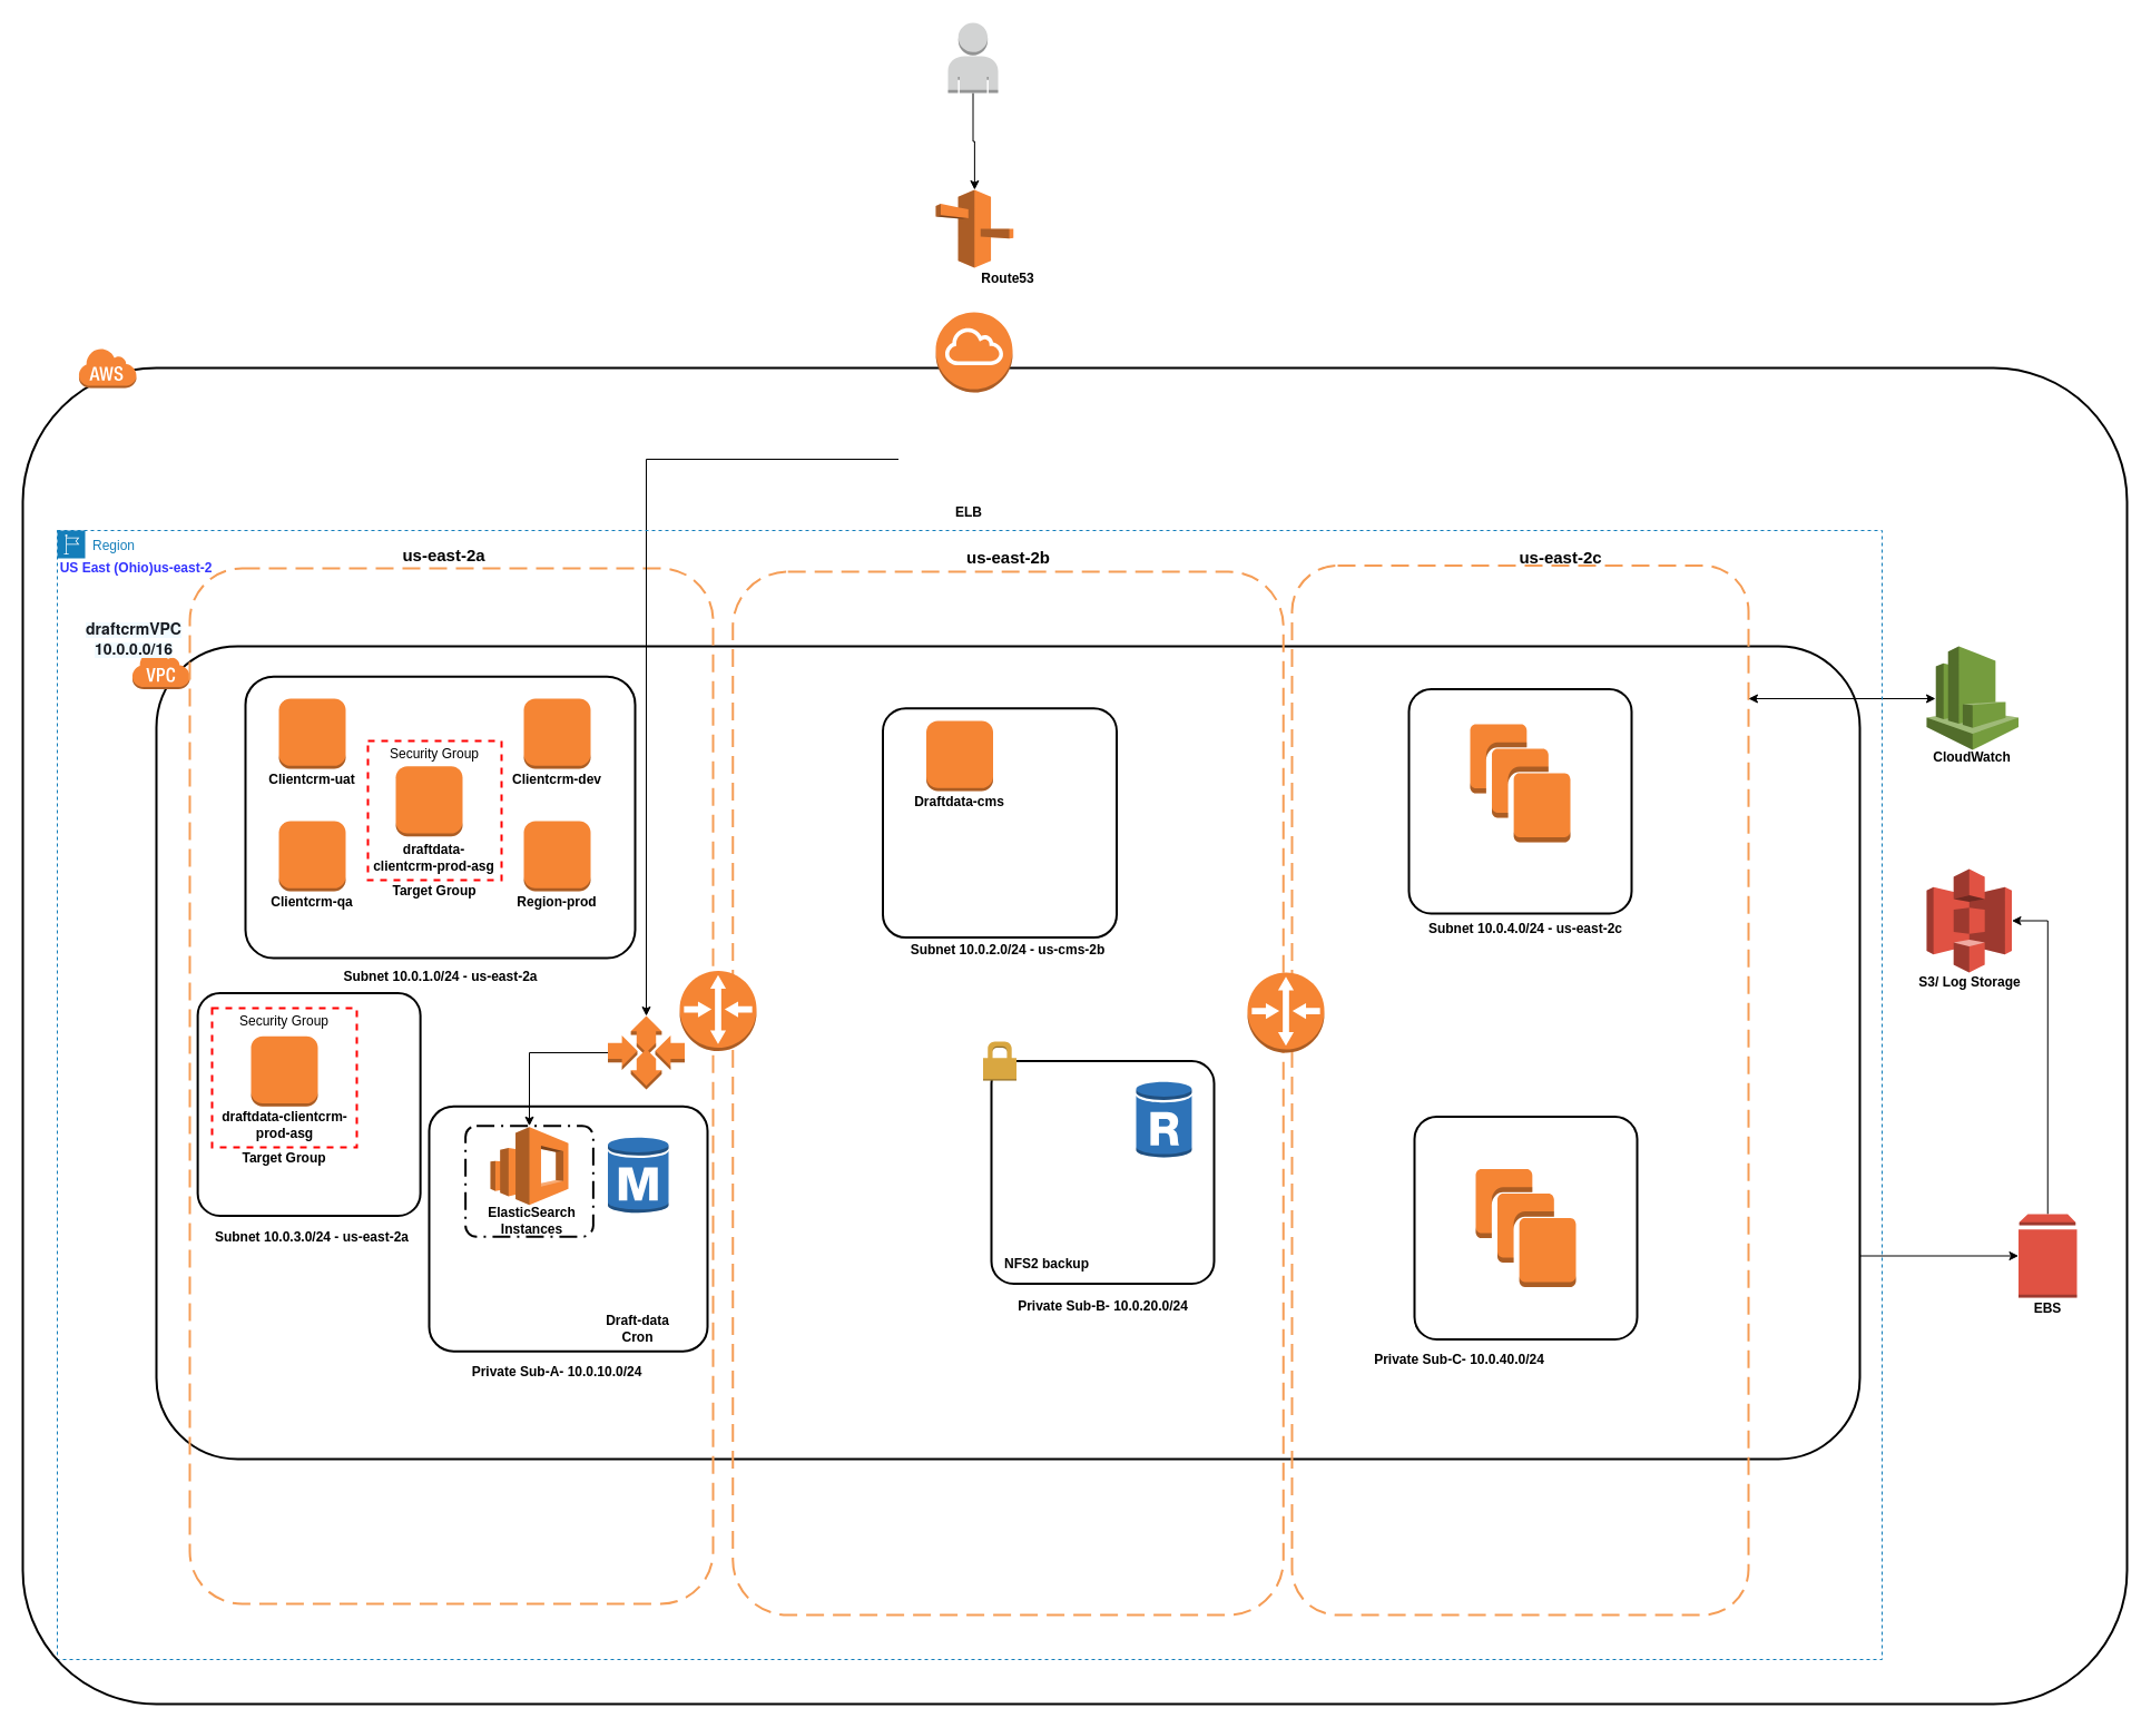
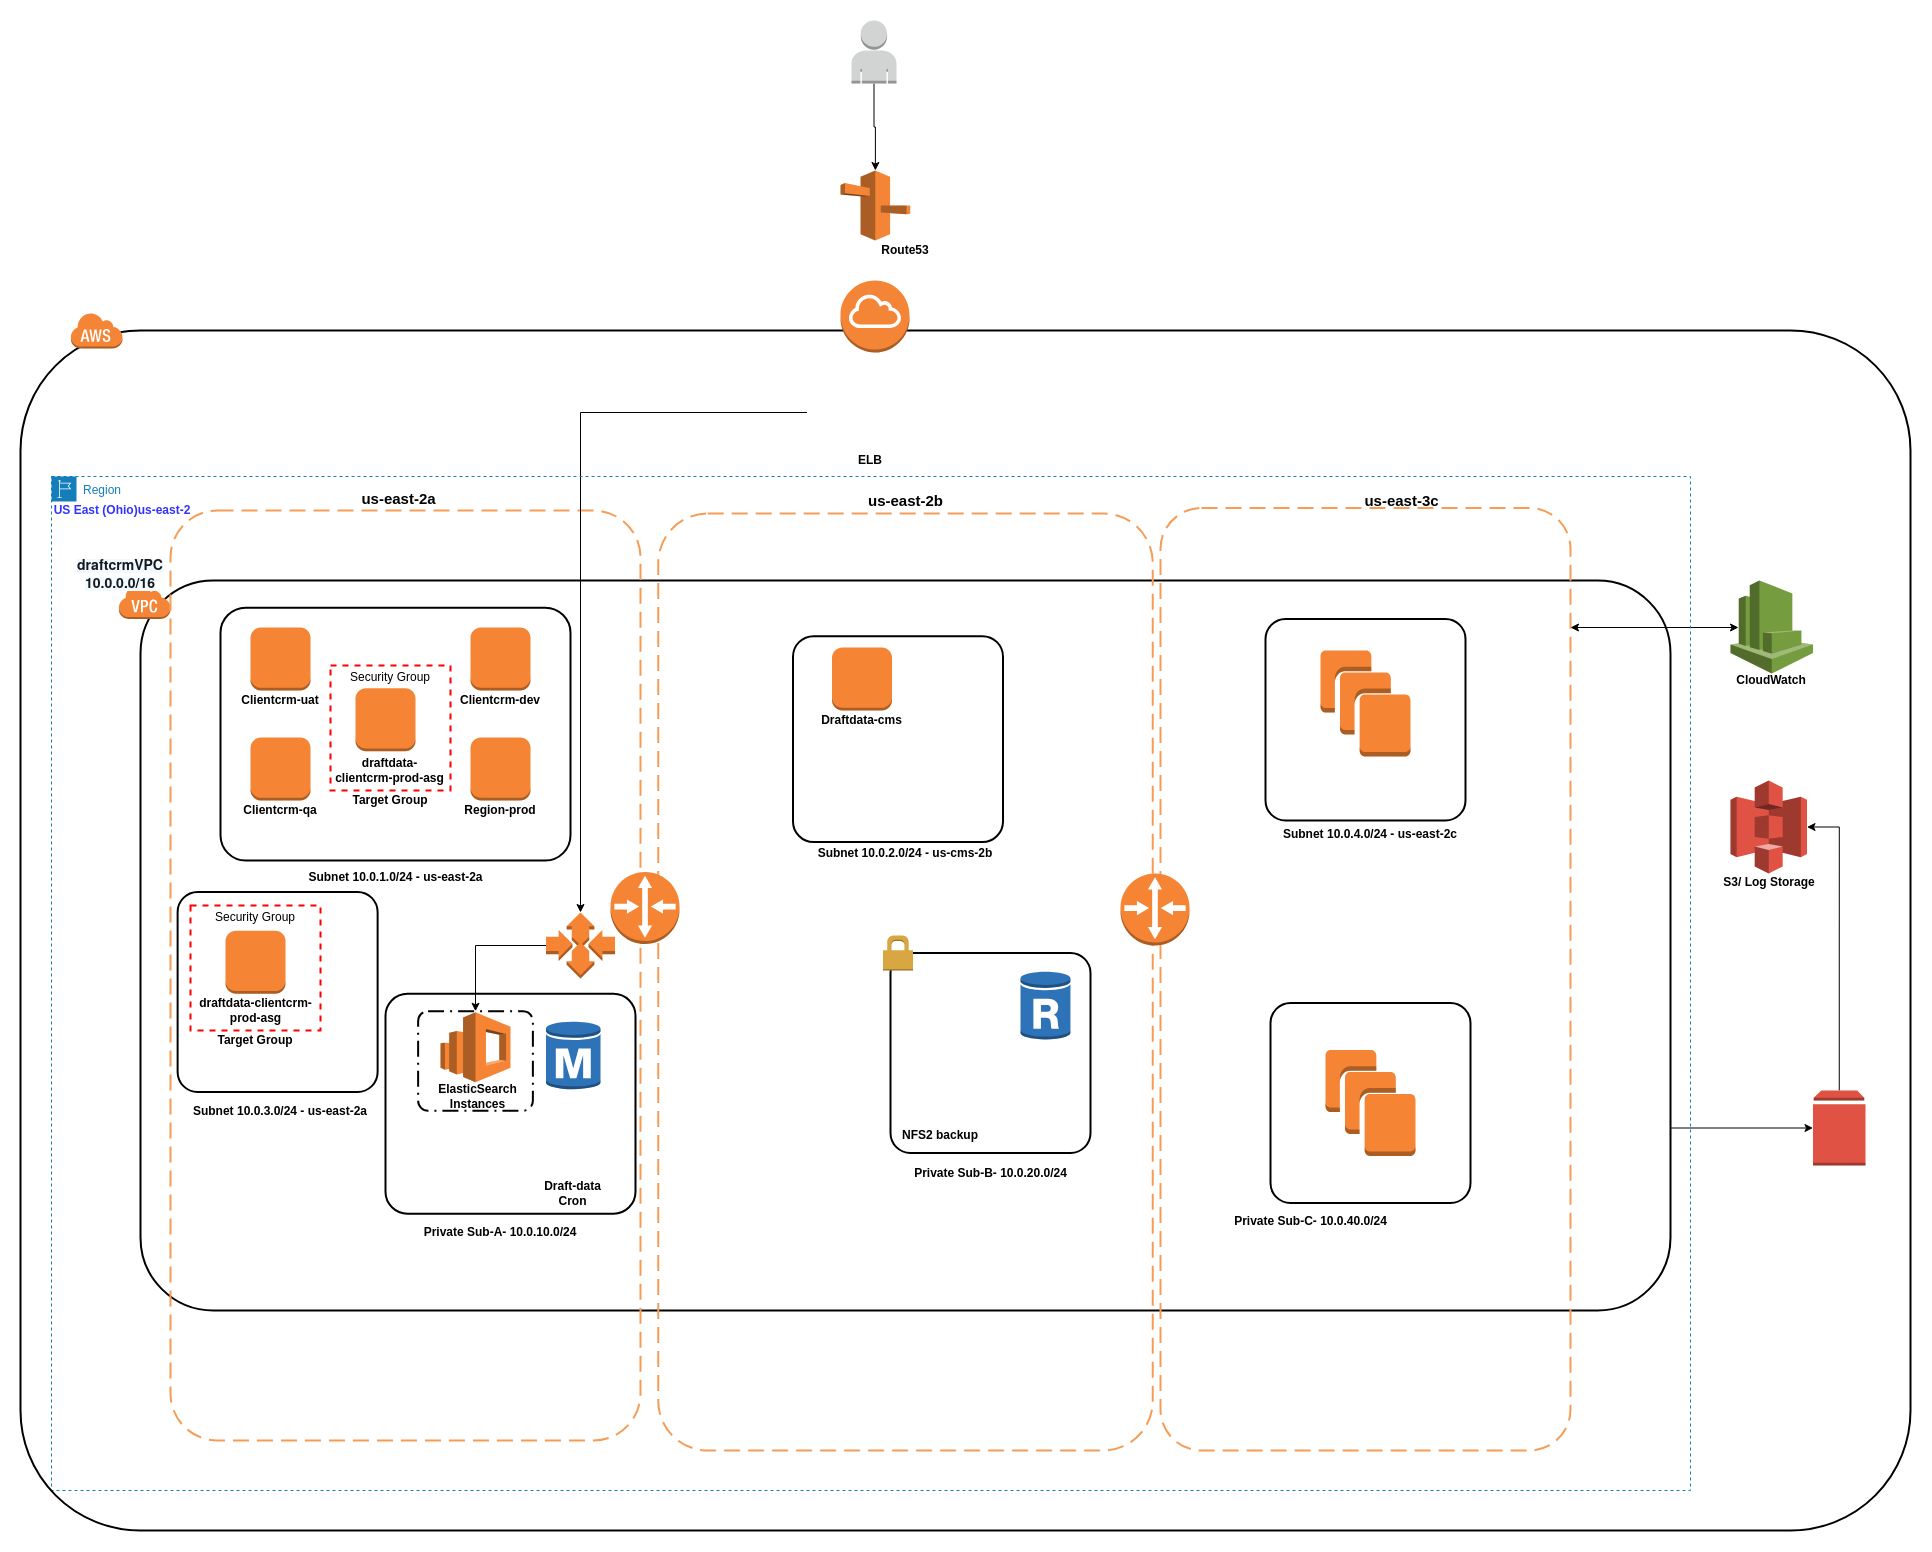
- <mxCell id="44" value="&lt;b&gt;&lt;font style=&quot;font-size: 15px&quot;&gt;us-east-2c&lt;/font&gt;&lt;/b&gt;" style="text;html=1;strokeColor=none;fillColor=none;align=center;verticalAlign=middle;whiteSpace=wrap;rounded=0;" vertex="1" parent="1"><mxGeometry x="1360" width="82.88" height="20" as="geometry" y="490" /></mxCell>
+ <mxCell id="44" value="&lt;b&gt;&lt;font style=&quot;font-size: 15px&quot;&gt;us-east-3c&lt;/font&gt;&lt;/b&gt;" style="text;html=1;strokeColor=none;fillColor=none;align=center;verticalAlign=middle;whiteSpace=wrap;rounded=0;" vertex="1" parent="1"><mxGeometry x="1360" width="82.88" height="20" as="geometry" y="490" /></mxCell>
- <mxCell id="32" value="&lt;b&gt;EBS&lt;/b&gt;" style="text;html=1;strokeColor=none;fillColor=none;align=center;verticalAlign=middle;whiteSpace=wrap;rounded=0;" parent="1" vertex="1"><mxGeometry x="1818.75" y="1165" width="40" height="20" as="geometry" /></mxCell>
